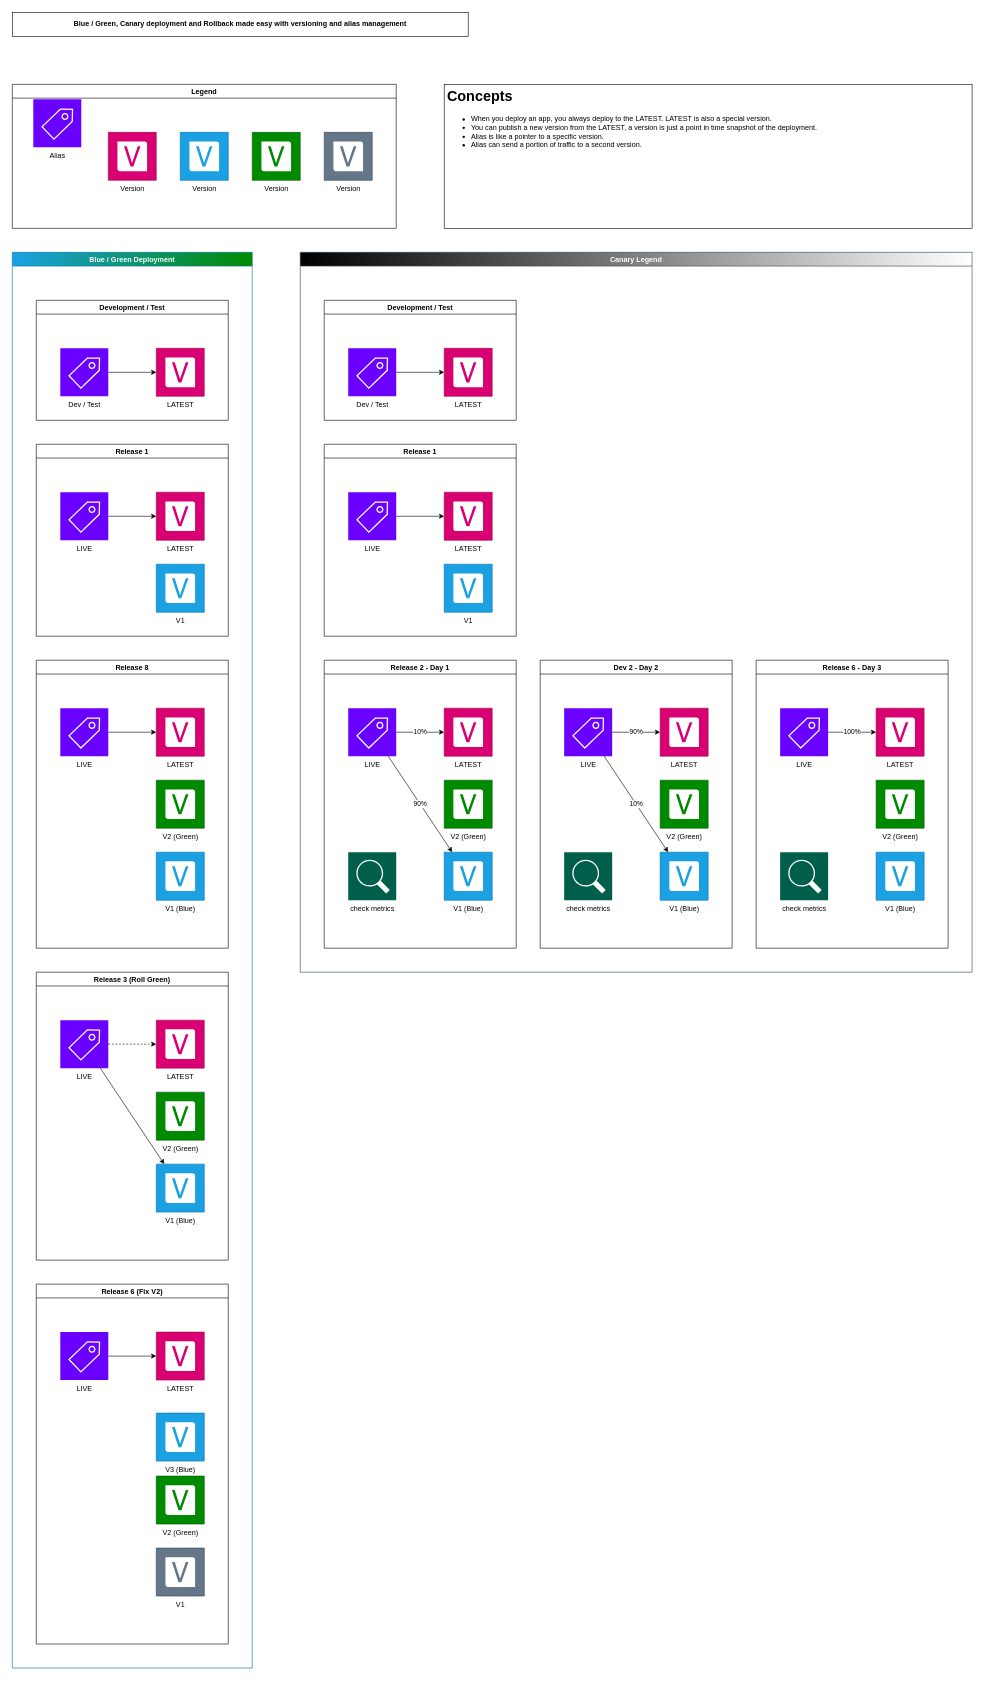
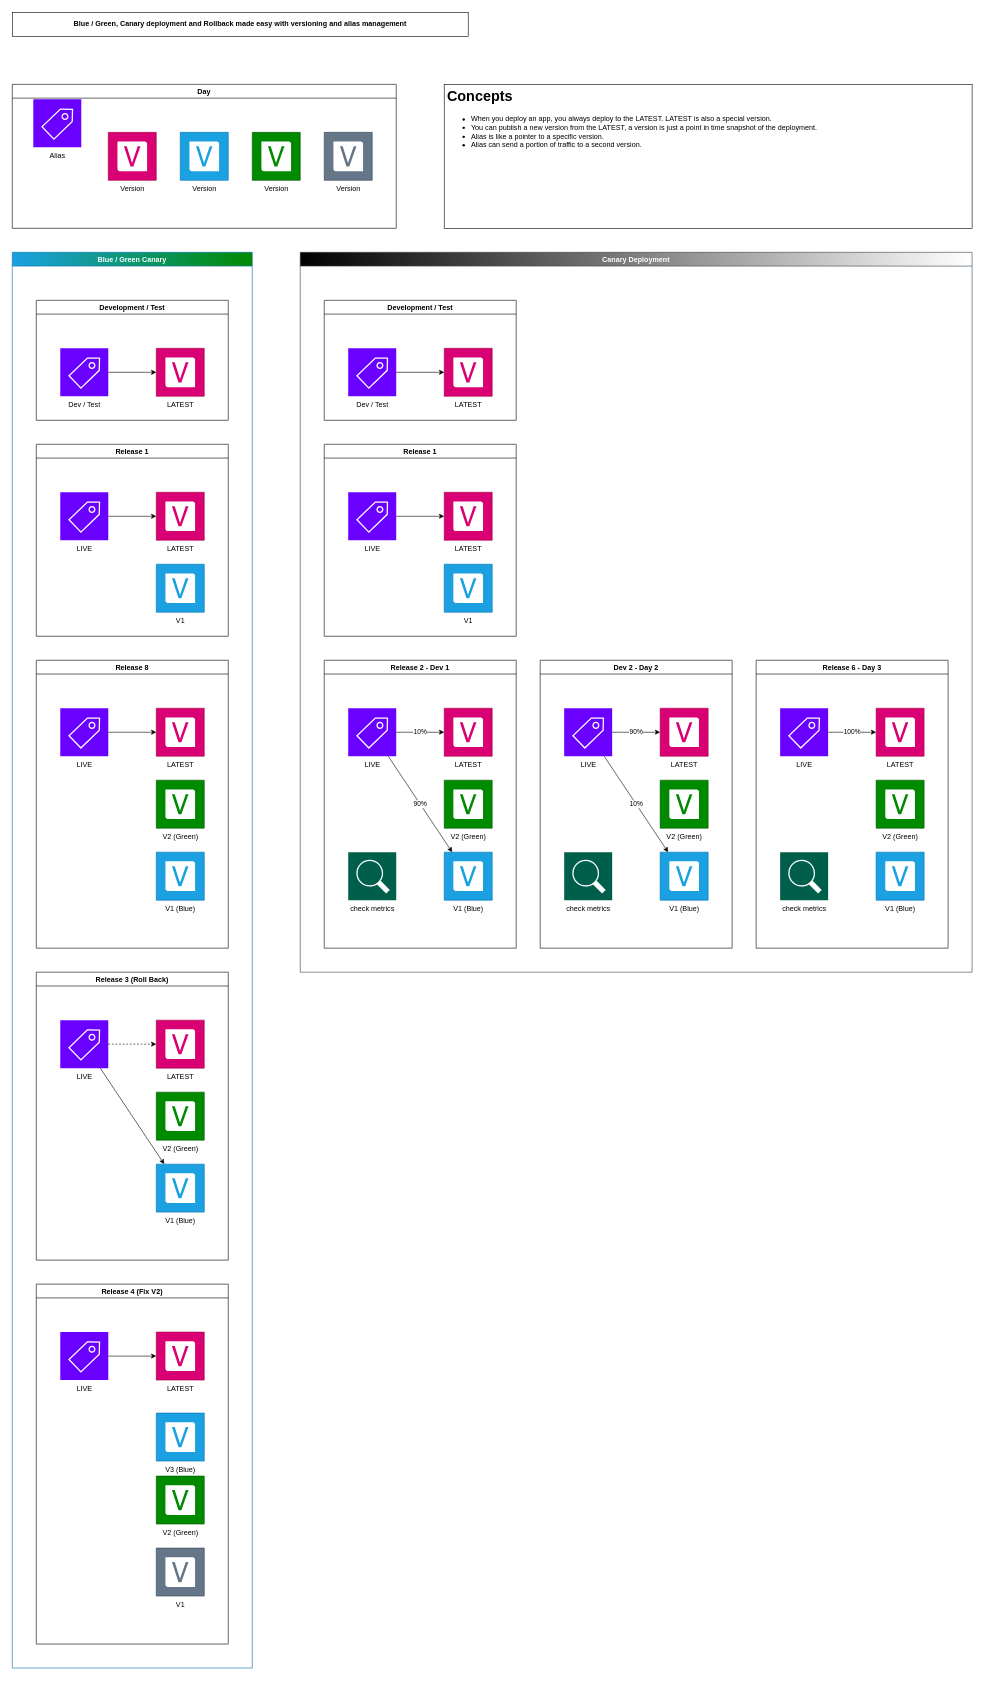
- <mxCell id="65" value="Legend" style="swimlane;whiteSpace=wrap;html=1;" vertex="1" parent="1"><mxGeometry x="20" y="140" width="640" height="240" as="geometry" /></mxCell>
+ <mxCell id="65" value="Day" style="swimlane;whiteSpace=wrap;html=1;" vertex="1" parent="1"><mxGeometry x="20" y="140" width="640" height="240" as="geometry" /></mxCell>
- <mxCell id="13" value="Blue / Green Deployment" style="swimlane;strokeColor=#006EAF;fillColor=#1ba1e2;fontColor=#ffffff;gradientColor=#008A00;gradientDirection=east;" parent="1" vertex="1"><mxGeometry x="20" y="420" width="400" height="2360" as="geometry" /></mxCell>
+ <mxCell id="13" value="Blue / Green Canary" style="swimlane;strokeColor=#006EAF;fillColor=#1ba1e2;fontColor=#ffffff;gradientColor=#008A00;gradientDirection=east;" parent="1" vertex="1"><mxGeometry x="20" y="420" width="400" height="2360" as="geometry" /></mxCell>
- <mxCell id="61" value="Canary Legend" style="swimlane;strokeColor=#314354;fillColor=#000000;fontColor=#ffffff;gradientDirection=east;gradientColor=#ffffff;" vertex="1" parent="1"><mxGeometry x="500" y="420" width="1120" height="1200" as="geometry" /></mxCell>
+ <mxCell id="61" value="Canary Deployment" style="swimlane;strokeColor=#314354;fillColor=#000000;fontColor=#ffffff;gradientDirection=east;gradientColor=#ffffff;" vertex="1" parent="1"><mxGeometry x="500" y="420" width="1120" height="1200" as="geometry" /></mxCell>
- <mxCell id="41" value="Release 2 - Day 1" style="swimlane;strokeColor=default;" vertex="1" parent="1"><mxGeometry x="540" y="1100" width="320" height="480" as="geometry" /></mxCell>
+ <mxCell id="41" value="Release 2 - Dev 1" style="swimlane;strokeColor=default;" vertex="1" parent="1"><mxGeometry x="540" y="1100" width="320" height="480" as="geometry" /></mxCell>
- <mxCell id="18" value="Release 3 (Roll Green)" style="swimlane;strokeColor=default;" vertex="1" parent="1"><mxGeometry x="60" y="1620" width="320" height="480" as="geometry" /></mxCell>
+ <mxCell id="18" value="Release 3 (Roll Back)" style="swimlane;strokeColor=default;" vertex="1" parent="1"><mxGeometry x="60" y="1620" width="320" height="480" as="geometry" /></mxCell>
- <mxCell id="25" value="Release 6 (Fix V2)" style="swimlane;strokeColor=default;" vertex="1" parent="1"><mxGeometry x="60" y="2140" width="320" height="600" as="geometry" /></mxCell>
+ <mxCell id="25" value="Release 4 (Fix V2)" style="swimlane;strokeColor=default;" vertex="1" parent="1"><mxGeometry x="60" y="2140" width="320" height="600" as="geometry" /></mxCell>
